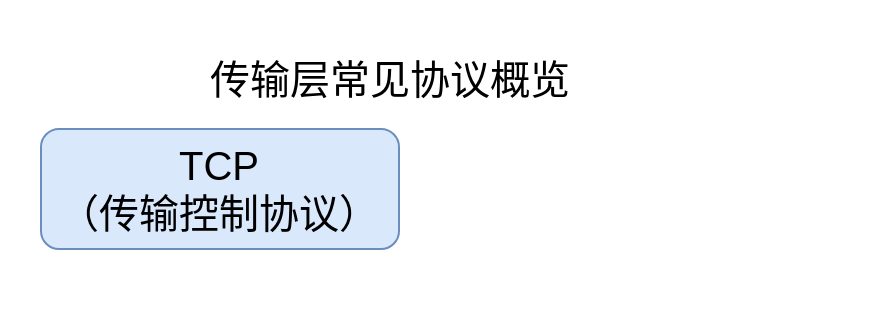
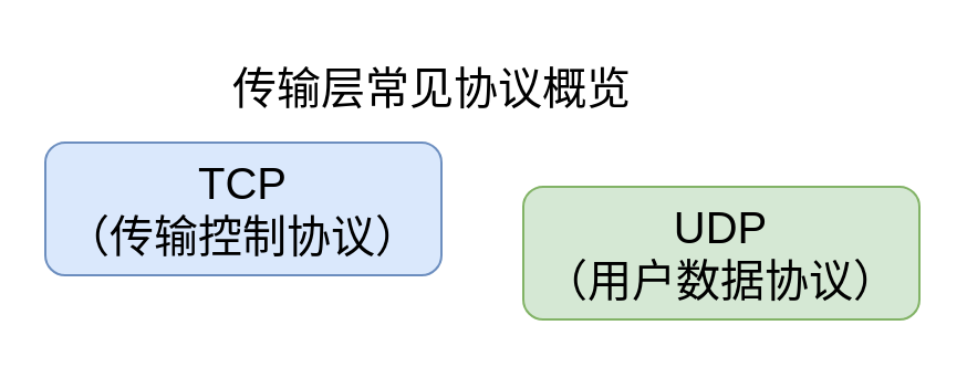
+ <mxCell id="4" value="UDP&lt;br&gt;（用户数据协议）" style="rounded=1;whiteSpace=wrap;html=1;fontSize=20;fillColor=#d5e8d4;strokeColor=#82b366;" vertex="1" parent="1"><mxGeometry x="236" y="84" width="179" height="60" as="geometry" /></mxCell>
